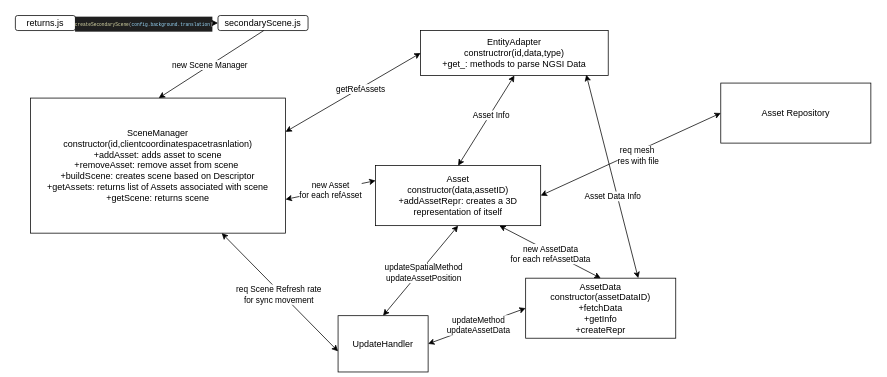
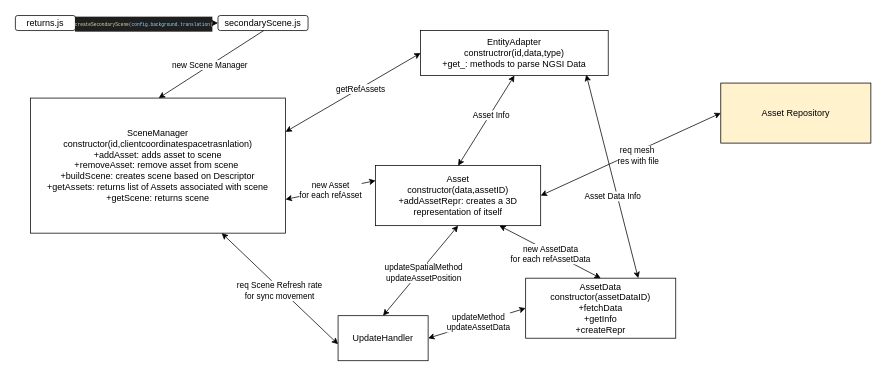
- <mxCell id="22" value="Asset Repository" style="rounded=0;whiteSpace=wrap;html=1;" vertex="1" parent="1"><mxGeometry x="960" y="110" width="200" height="80" as="geometry" /></mxCell>
+ <mxCell id="22" value="Asset Repository" style="rounded=0;whiteSpace=wrap;html=1;fillColor=#fff2cc;" vertex="1" parent="1"><mxGeometry x="960" y="110" width="200" height="80" as="geometry" /></mxCell>
- <mxCell id="27" value="UpdateHandler" style="rounded=0;whiteSpace=wrap;html=1;" vertex="1" parent="1"><mxGeometry x="450" y="420" width="120" height="75" as="geometry" /></mxCell>
+ <mxCell id="27" value="UpdateHandler" style="rounded=0;whiteSpace=wrap;html=1;" vertex="1" parent="1"><mxGeometry x="450" y="420" width="120" height="60" as="geometry" /></mxCell>
